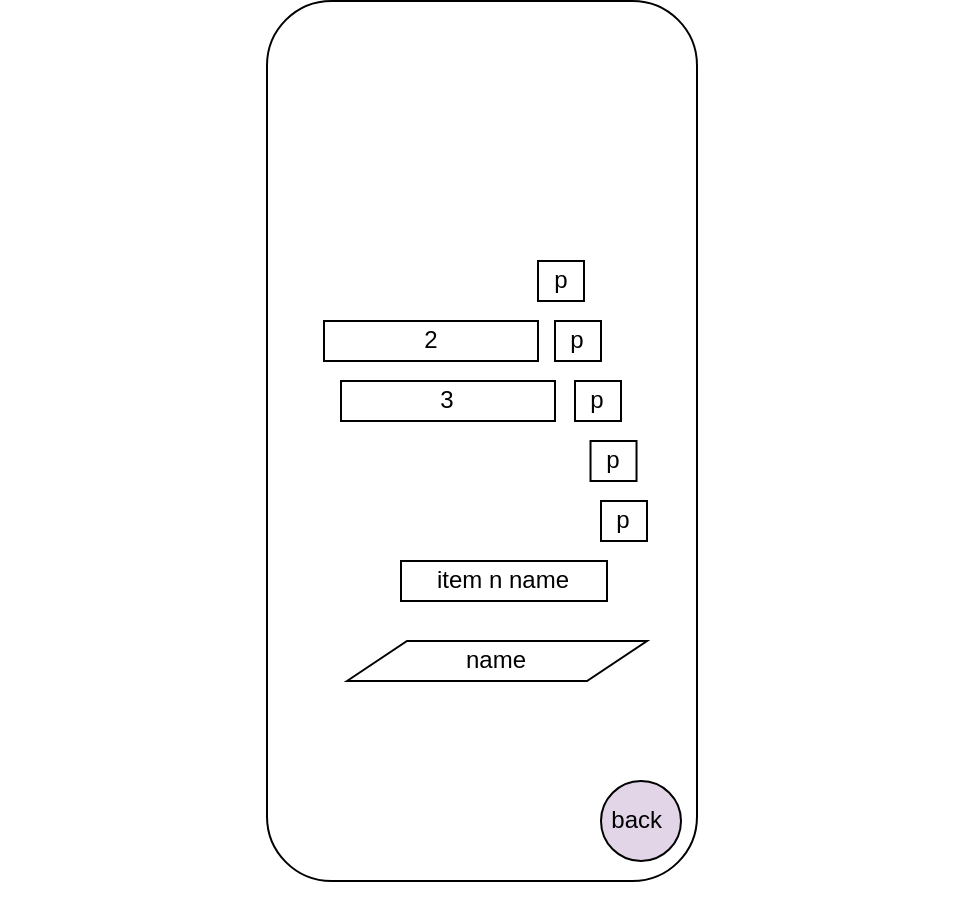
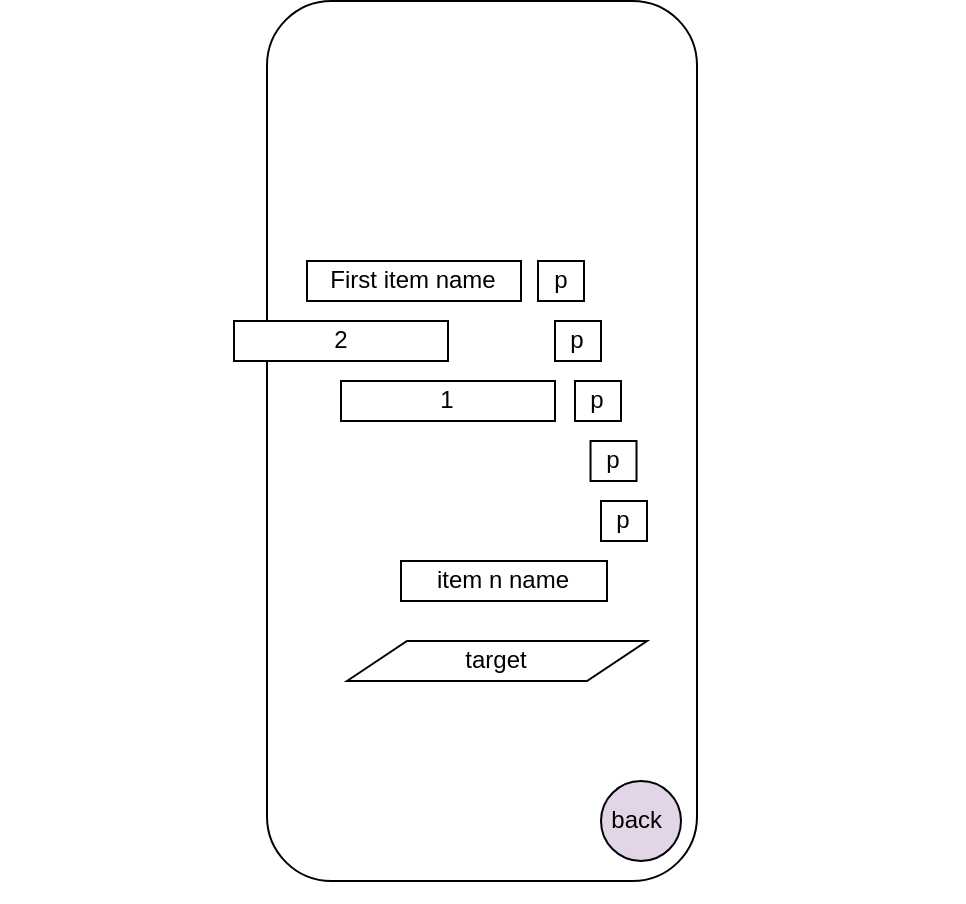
+ <mxCell id="5" value="First item name" style="rounded=0;whiteSpace=wrap;html=1;" vertex="1" parent="1"><mxGeometry x="153" y="38" width="107" height="20" as="geometry" /></mxCell>
- <mxCell id="6" value="2" style="rounded=0;whiteSpace=wrap;html=1;" vertex="1" parent="1"><mxGeometry x="161.5" y="68" width="107" height="20" as="geometry" /></mxCell>
+ <mxCell id="6" value="2" style="rounded=0;whiteSpace=wrap;html=1;" vertex="1" parent="1"><mxGeometry x="116.5" y="68" width="107" height="20" as="geometry" /></mxCell>
- <mxCell id="7" value="3" style="rounded=0;whiteSpace=wrap;html=1;" vertex="1" parent="1"><mxGeometry x="170" y="98" width="107" height="20" as="geometry" /></mxCell>
+ <mxCell id="7" value="1" style="rounded=0;whiteSpace=wrap;html=1;" vertex="1" parent="1"><mxGeometry x="170" y="98" width="107" height="20" as="geometry" /></mxCell>
- <mxCell id="3" value="name" style="shape=parallelogram;perimeter=parallelogramPerimeter;whiteSpace=wrap;html=1;" parent="1" vertex="1"><mxGeometry x="173" y="228" width="150" height="20" as="geometry" /></mxCell>
+ <mxCell id="3" value="target" style="shape=parallelogram;perimeter=parallelogramPerimeter;whiteSpace=wrap;html=1;" parent="1" vertex="1"><mxGeometry x="173" y="228" width="150" height="20" as="geometry" /></mxCell>
